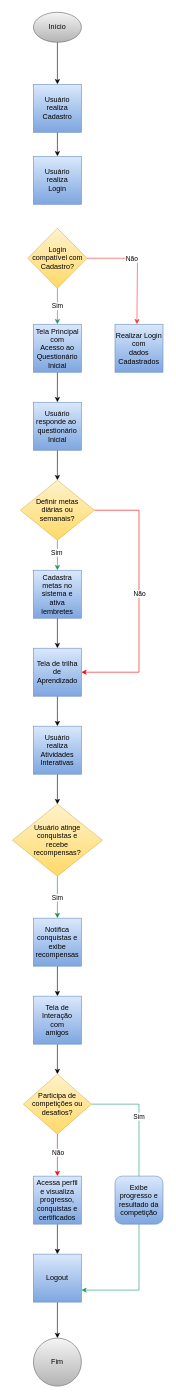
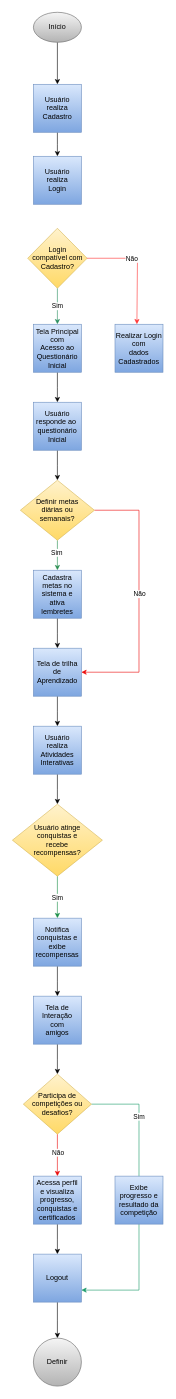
- <mxCell id="42" value="Exibe progresso e&lt;div&gt;resultado da&lt;/div&gt;&lt;div&gt;competição&lt;/div&gt;" style="whiteSpace=wrap;html=1;aspect=fixed;fillColor=#dae8fc;gradientColor=#7ea6e0;strokeColor=#6c8ebf;rounded=1;" vertex="1" parent="1"><mxGeometry x="191" y="1960" width="80" height="80" as="geometry" /></mxCell>
+ <mxCell id="42" value="Exibe progresso e&lt;div&gt;resultado da&lt;/div&gt;&lt;div&gt;competição&lt;/div&gt;" style="whiteSpace=wrap;html=1;aspect=fixed;fillColor=#dae8fc;gradientColor=#7ea6e0;strokeColor=#6c8ebf;" vertex="1" parent="1"><mxGeometry x="191" y="1960" width="80" height="80" as="geometry" /></mxCell>
- <mxCell id="45" value="&lt;div&gt;Fim&lt;/div&gt;" style="ellipse;whiteSpace=wrap;html=1;aspect=fixed;fillColor=#f5f5f5;gradientColor=#b3b3b3;strokeColor=#666666;" vertex="1" parent="1"><mxGeometry x="55" y="2230" width="80" height="80" as="geometry" /></mxCell>
+ <mxCell id="45" value="&lt;div&gt;Definir&lt;/div&gt;" style="ellipse;whiteSpace=wrap;html=1;aspect=fixed;fillColor=#f5f5f5;gradientColor=#b3b3b3;strokeColor=#666666;" vertex="1" parent="1"><mxGeometry x="55" y="2230" width="80" height="80" as="geometry" /></mxCell>
